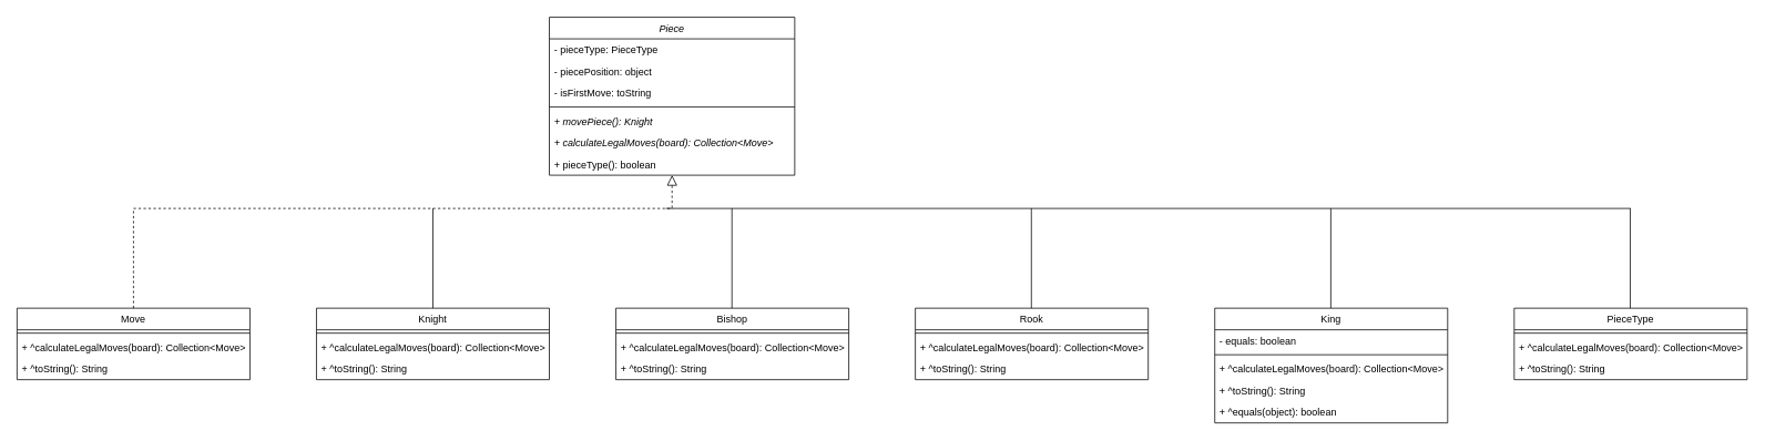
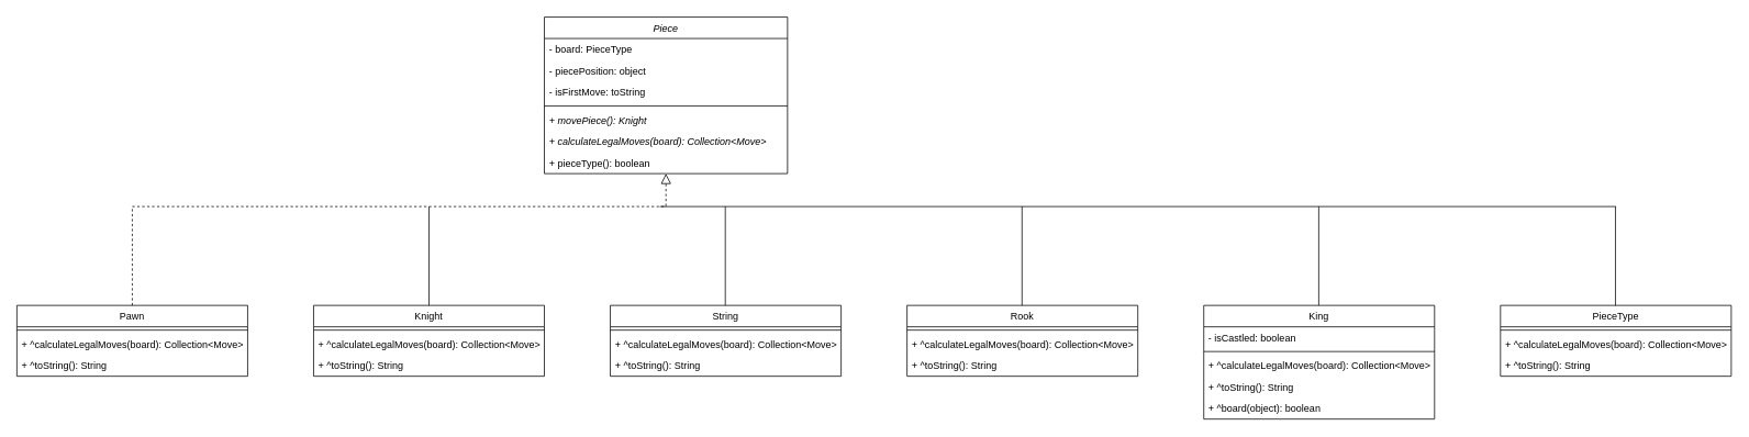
- <mxCell id="3" value="- pieceType: PieceType" style="text;align=left;verticalAlign=top;spacingLeft=4;spacingRight=4;overflow=hidden;rotatable=0;points=[[0,0.5],[1,0.5]];portConstraint=eastwest;" parent="2" vertex="1"><mxGeometry y="26" width="295" height="26" as="geometry" /></mxCell>
+ <mxCell id="3" value="- board: PieceType" style="text;align=left;verticalAlign=top;spacingLeft=4;spacingRight=4;overflow=hidden;rotatable=0;points=[[0,0.5],[1,0.5]];portConstraint=eastwest;" parent="2" vertex="1"><mxGeometry y="26" width="295" height="26" as="geometry" /></mxCell>
- <mxCell id="10" value="Move" style="swimlane;fontStyle=0;align=center;verticalAlign=top;childLayout=stackLayout;horizontal=1;startSize=26;horizontalStack=0;resizeParent=1;resizeLast=0;collapsible=1;marginBottom=0;rounded=0;shadow=0;strokeWidth=1;" parent="1" vertex="1"><mxGeometry x="20" y="370" width="280" height="86" as="geometry"><mxRectangle x="130" y="380" width="160" height="26" as="alternateBounds" /></mxGeometry></mxCell>
+ <mxCell id="10" value="Pawn" style="swimlane;fontStyle=0;align=center;verticalAlign=top;childLayout=stackLayout;horizontal=1;startSize=26;horizontalStack=0;resizeParent=1;resizeLast=0;collapsible=1;marginBottom=0;rounded=0;shadow=0;strokeWidth=1;" parent="1" vertex="1"><mxGeometry x="20" y="370" width="280" height="86" as="geometry"><mxRectangle x="130" y="380" width="160" height="26" as="alternateBounds" /></mxGeometry></mxCell>
- <mxCell id="19" value="Bishop" style="swimlane;fontStyle=0;align=center;verticalAlign=top;childLayout=stackLayout;horizontal=1;startSize=26;horizontalStack=0;resizeParent=1;resizeLast=0;collapsible=1;marginBottom=0;rounded=0;shadow=0;strokeWidth=1;" vertex="1" parent="1"><mxGeometry x="740" y="370" width="280" height="86" as="geometry"><mxRectangle x="130" y="380" width="160" height="26" as="alternateBounds" /></mxGeometry></mxCell>
+ <mxCell id="19" value="String" style="swimlane;fontStyle=0;align=center;verticalAlign=top;childLayout=stackLayout;horizontal=1;startSize=26;horizontalStack=0;resizeParent=1;resizeLast=0;collapsible=1;marginBottom=0;rounded=0;shadow=0;strokeWidth=1;" vertex="1" parent="1"><mxGeometry x="740" y="370" width="280" height="86" as="geometry"><mxRectangle x="130" y="380" width="160" height="26" as="alternateBounds" /></mxGeometry></mxCell>
- <mxCell id="24" value="- equals: boolean" style="text;align=left;verticalAlign=top;spacingLeft=4;spacingRight=4;overflow=hidden;rotatable=0;points=[[0,0.5],[1,0.5]];portConstraint=eastwest;" vertex="1" parent="23"><mxGeometry y="26" width="280" height="26" as="geometry" /></mxCell>
+ <mxCell id="24" value="- isCastled: boolean" style="text;align=left;verticalAlign=top;spacingLeft=4;spacingRight=4;overflow=hidden;rotatable=0;points=[[0,0.5],[1,0.5]];portConstraint=eastwest;" vertex="1" parent="23"><mxGeometry y="26" width="280" height="26" as="geometry" /></mxCell>
- <mxCell id="28" value="+ ^equals(object): boolean" style="text;align=left;verticalAlign=top;spacingLeft=4;spacingRight=4;overflow=hidden;rotatable=0;points=[[0,0.5],[1,0.5]];portConstraint=eastwest;" vertex="1" parent="23"><mxGeometry y="112" width="280" height="26" as="geometry" /></mxCell>
+ <mxCell id="28" value="+ ^board(object): boolean" style="text;align=left;verticalAlign=top;spacingLeft=4;spacingRight=4;overflow=hidden;rotatable=0;points=[[0,0.5],[1,0.5]];portConstraint=eastwest;" vertex="1" parent="23"><mxGeometry y="112" width="280" height="26" as="geometry" /></mxCell>
